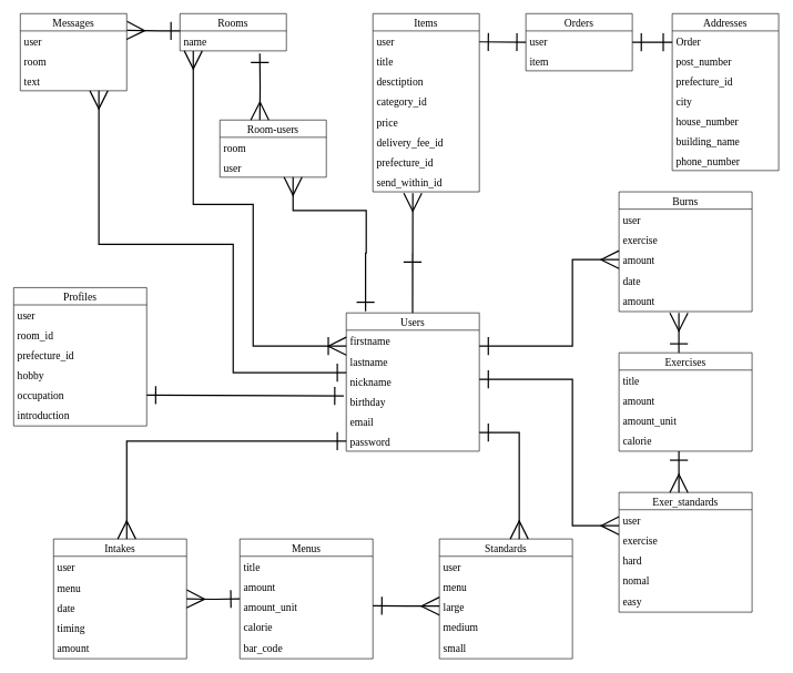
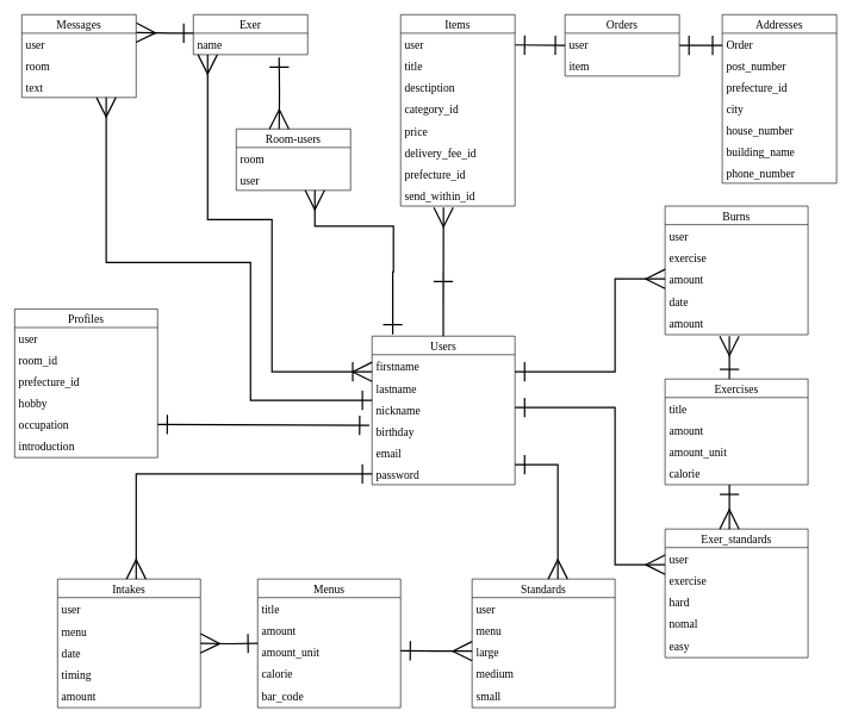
- <mxCell id="74" value="Rooms" style="swimlane;fontStyle=0;childLayout=stackLayout;horizontal=1;startSize=26;horizontalStack=0;resizeParent=1;resizeParentMax=0;resizeLast=0;collapsible=1;marginBottom=0;align=center;fontSize=16;fontFamily=Verdana;" vertex="1" parent="1"><mxGeometry x="270" y="20" width="160" height="56" as="geometry"><mxRectangle x="70" y="120" width="60" height="26" as="alternateBounds" /></mxGeometry></mxCell>
+ <mxCell id="74" value="Exer" style="swimlane;fontStyle=0;childLayout=stackLayout;horizontal=1;startSize=26;horizontalStack=0;resizeParent=1;resizeParentMax=0;resizeLast=0;collapsible=1;marginBottom=0;align=center;fontSize=16;fontFamily=Verdana;" vertex="1" parent="1"><mxGeometry x="270" y="20" width="160" height="56" as="geometry"><mxRectangle x="70" y="120" width="60" height="26" as="alternateBounds" /></mxGeometry></mxCell>
